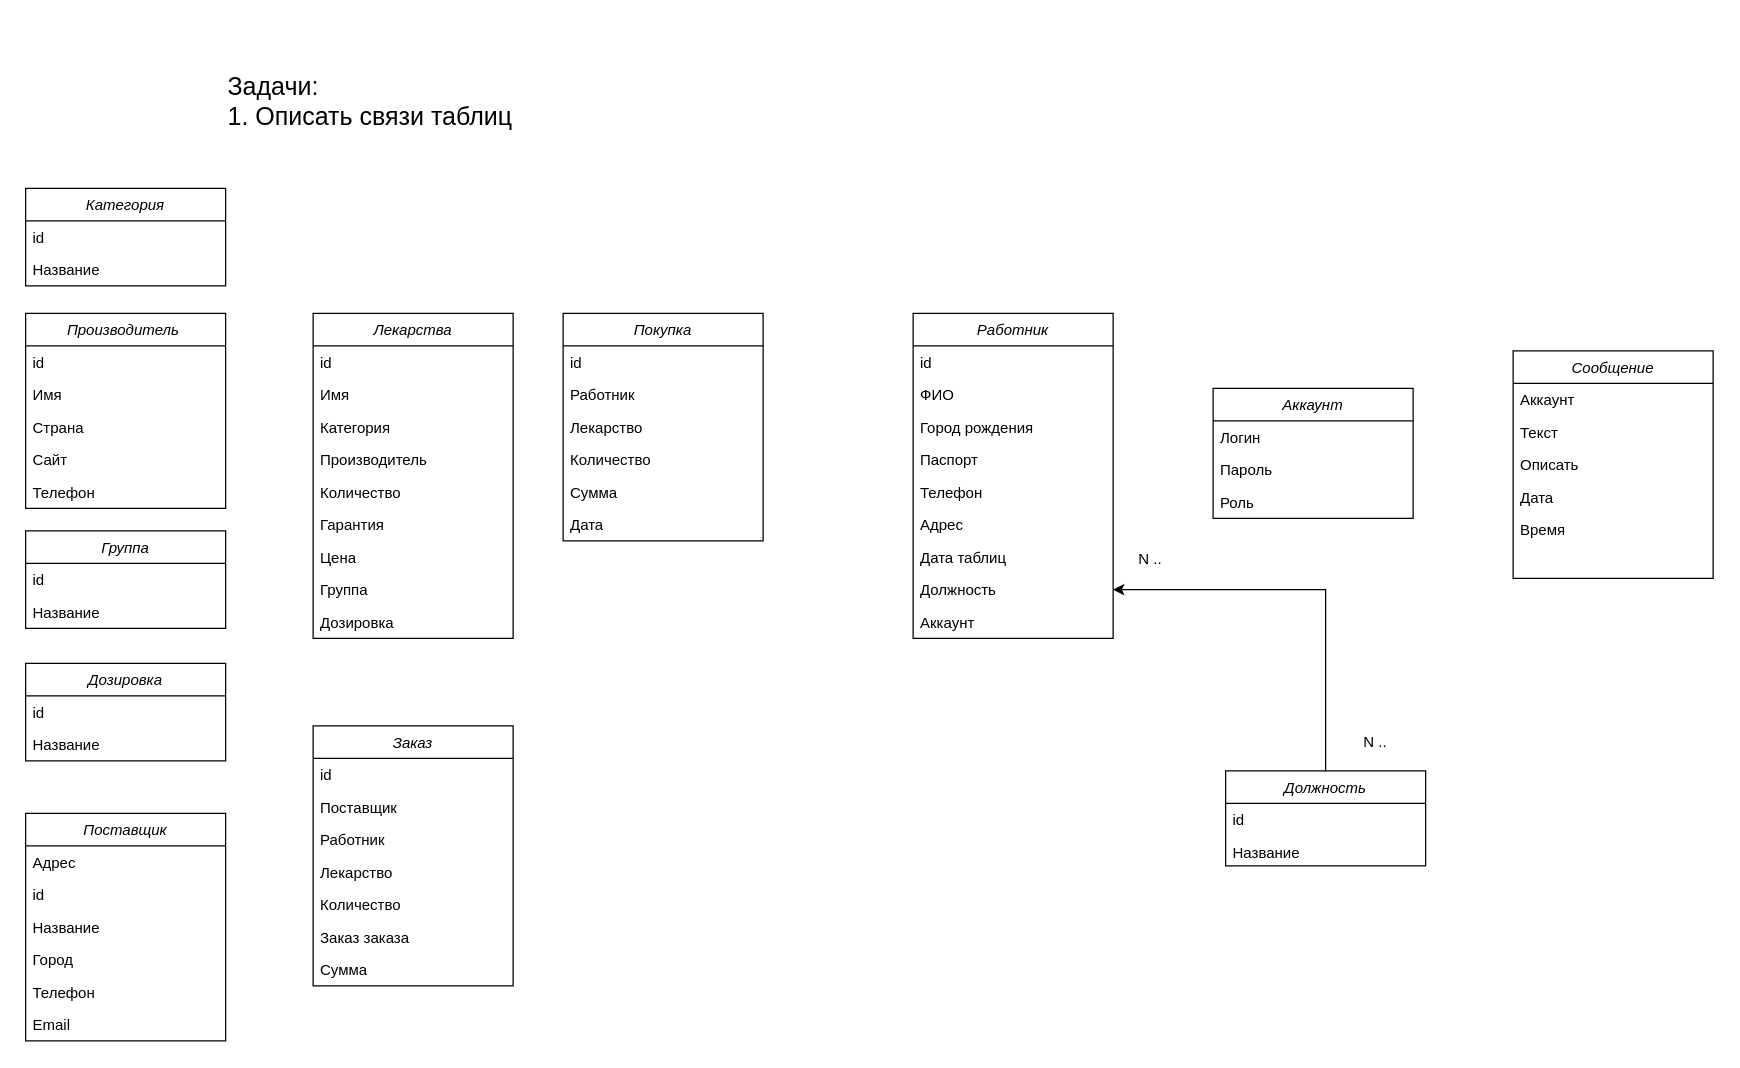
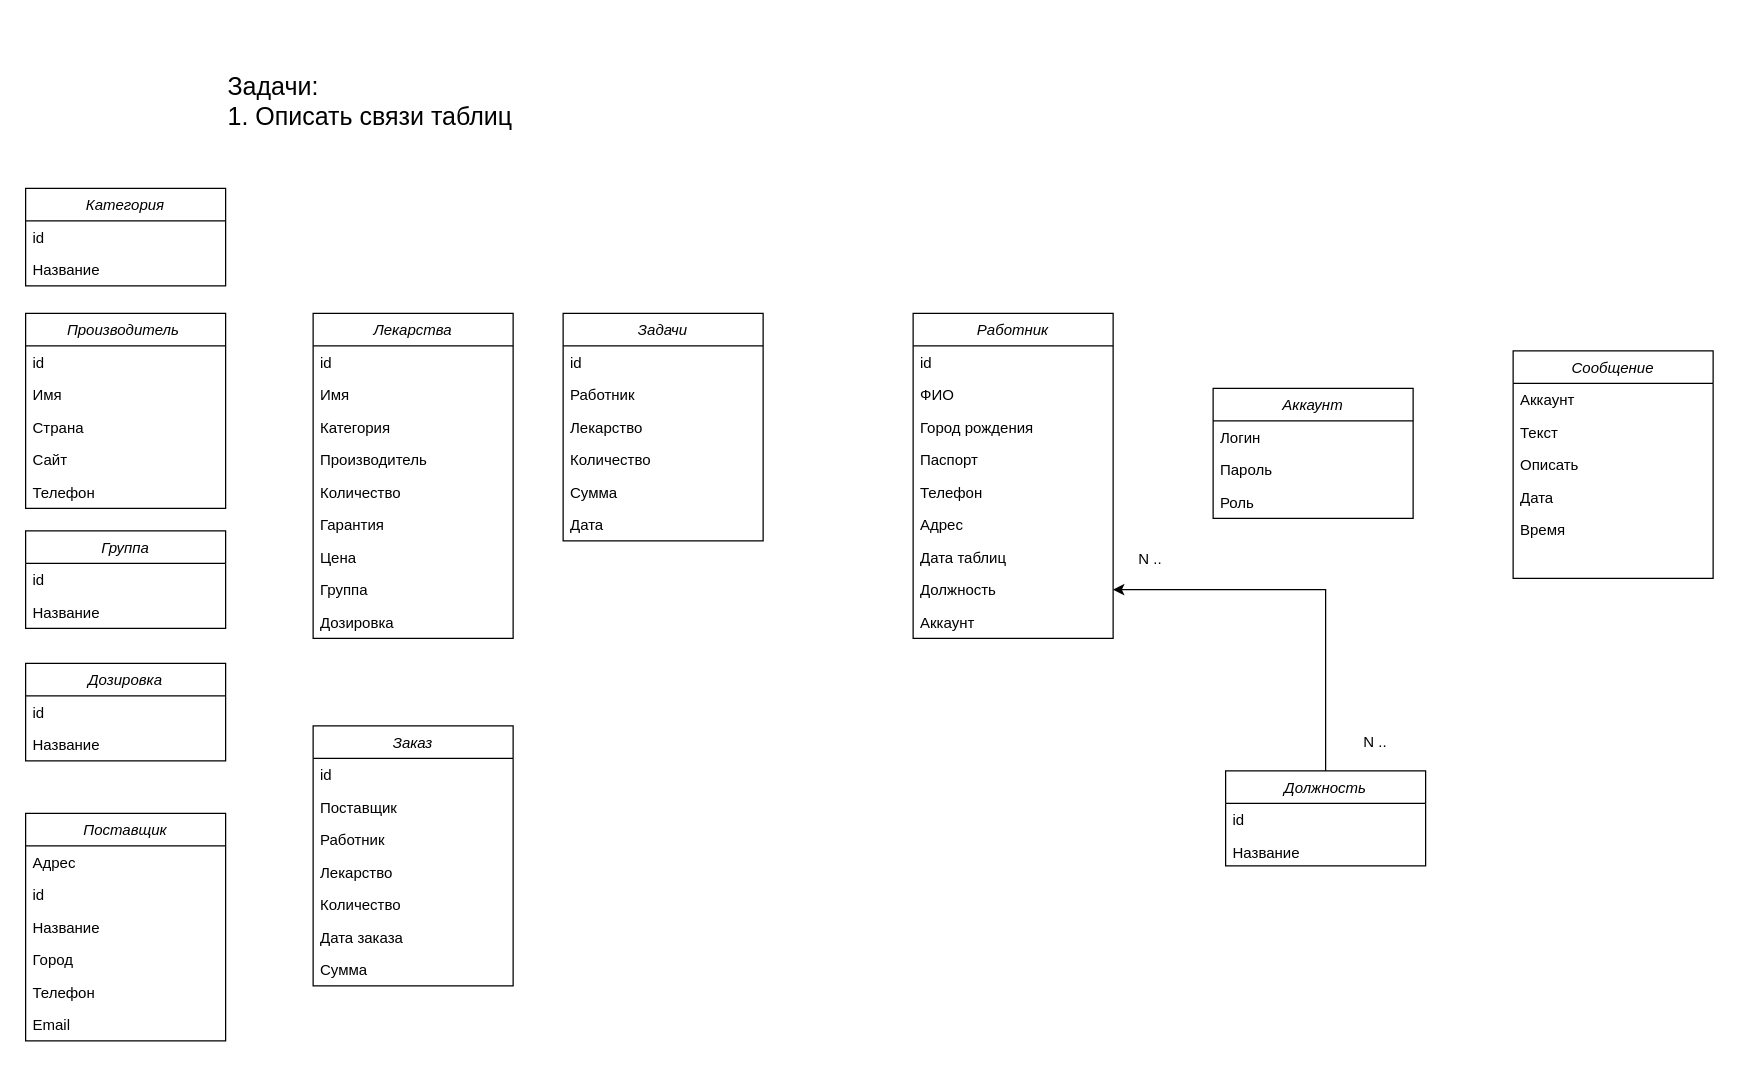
- <mxCell id="27" value="Покупка" style="swimlane;fontStyle=2;align=center;verticalAlign=top;childLayout=stackLayout;horizontal=1;startSize=26;horizontalStack=0;resizeParent=1;resizeLast=0;collapsible=1;marginBottom=0;rounded=0;shadow=0;strokeWidth=1;" parent="1" vertex="1"><mxGeometry x="450" y="250" width="160" height="182" as="geometry"><mxRectangle x="230" y="140" width="160" height="26" as="alternateBounds" /></mxGeometry></mxCell>
+ <mxCell id="27" value="Задачи" style="swimlane;fontStyle=2;align=center;verticalAlign=top;childLayout=stackLayout;horizontal=1;startSize=26;horizontalStack=0;resizeParent=1;resizeLast=0;collapsible=1;marginBottom=0;rounded=0;shadow=0;strokeWidth=1;" parent="1" vertex="1"><mxGeometry x="450" y="250" width="160" height="182" as="geometry"><mxRectangle x="230" y="140" width="160" height="26" as="alternateBounds" /></mxGeometry></mxCell>
- <mxCell id="57" value="Заказ заказа" style="text;align=left;verticalAlign=top;spacingLeft=4;spacingRight=4;overflow=hidden;rotatable=0;points=[[0,0.5],[1,0.5]];portConstraint=eastwest;" parent="51" vertex="1"><mxGeometry y="156" width="160" height="26" as="geometry" /></mxCell>
+ <mxCell id="57" value="Дата заказа" style="text;align=left;verticalAlign=top;spacingLeft=4;spacingRight=4;overflow=hidden;rotatable=0;points=[[0,0.5],[1,0.5]];portConstraint=eastwest;" parent="51" vertex="1"><mxGeometry y="156" width="160" height="26" as="geometry" /></mxCell>
